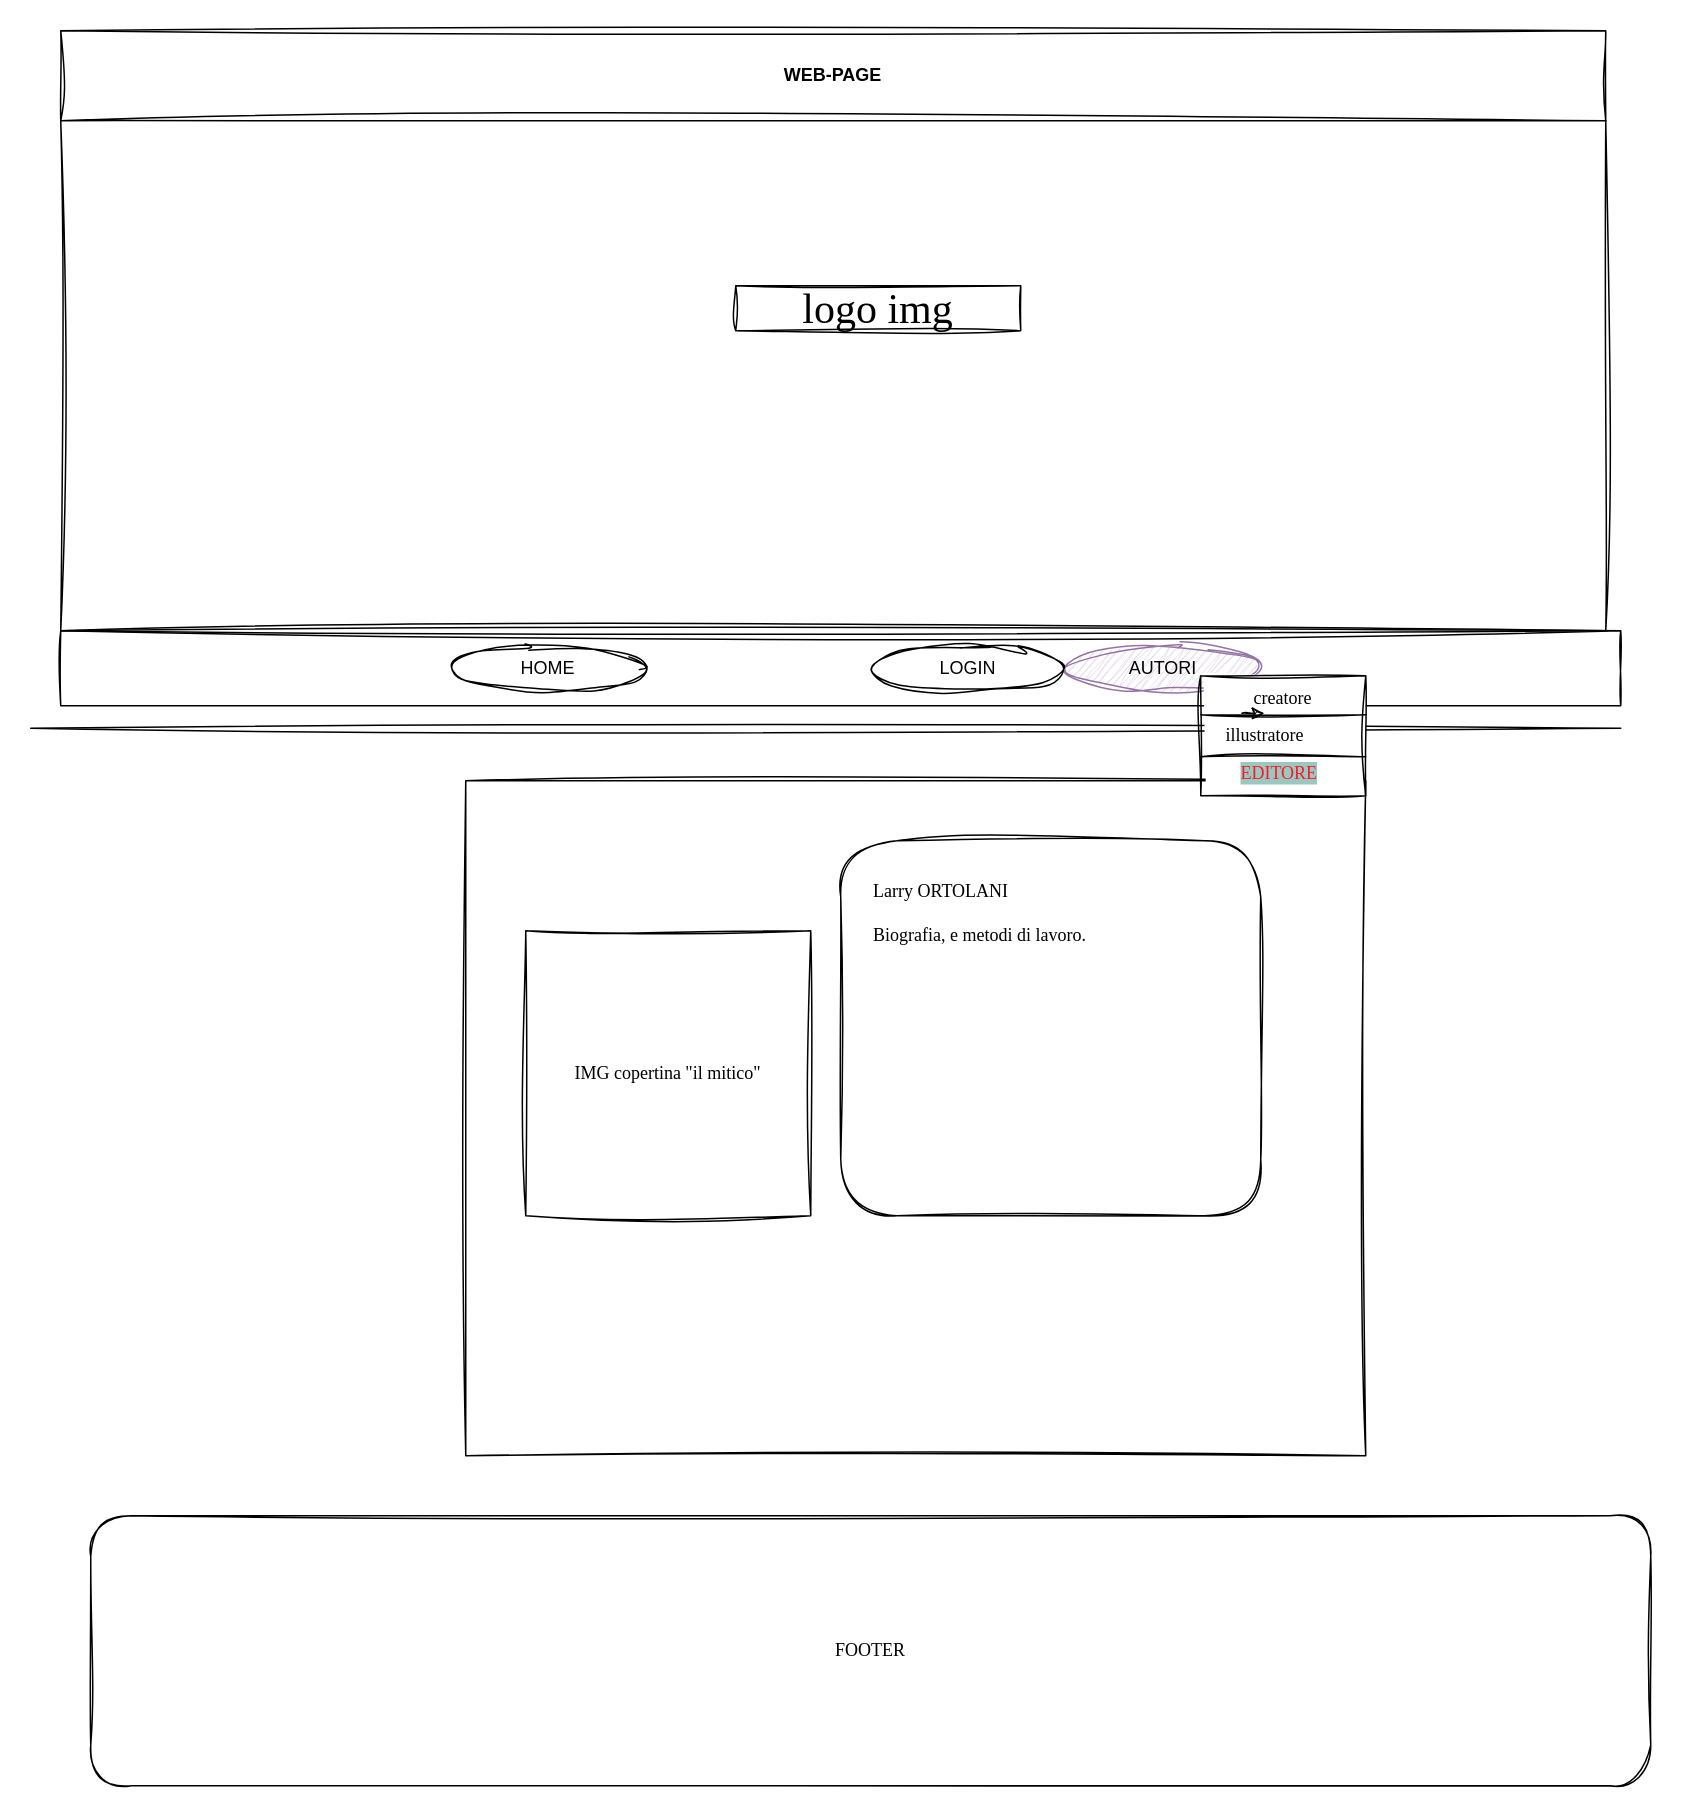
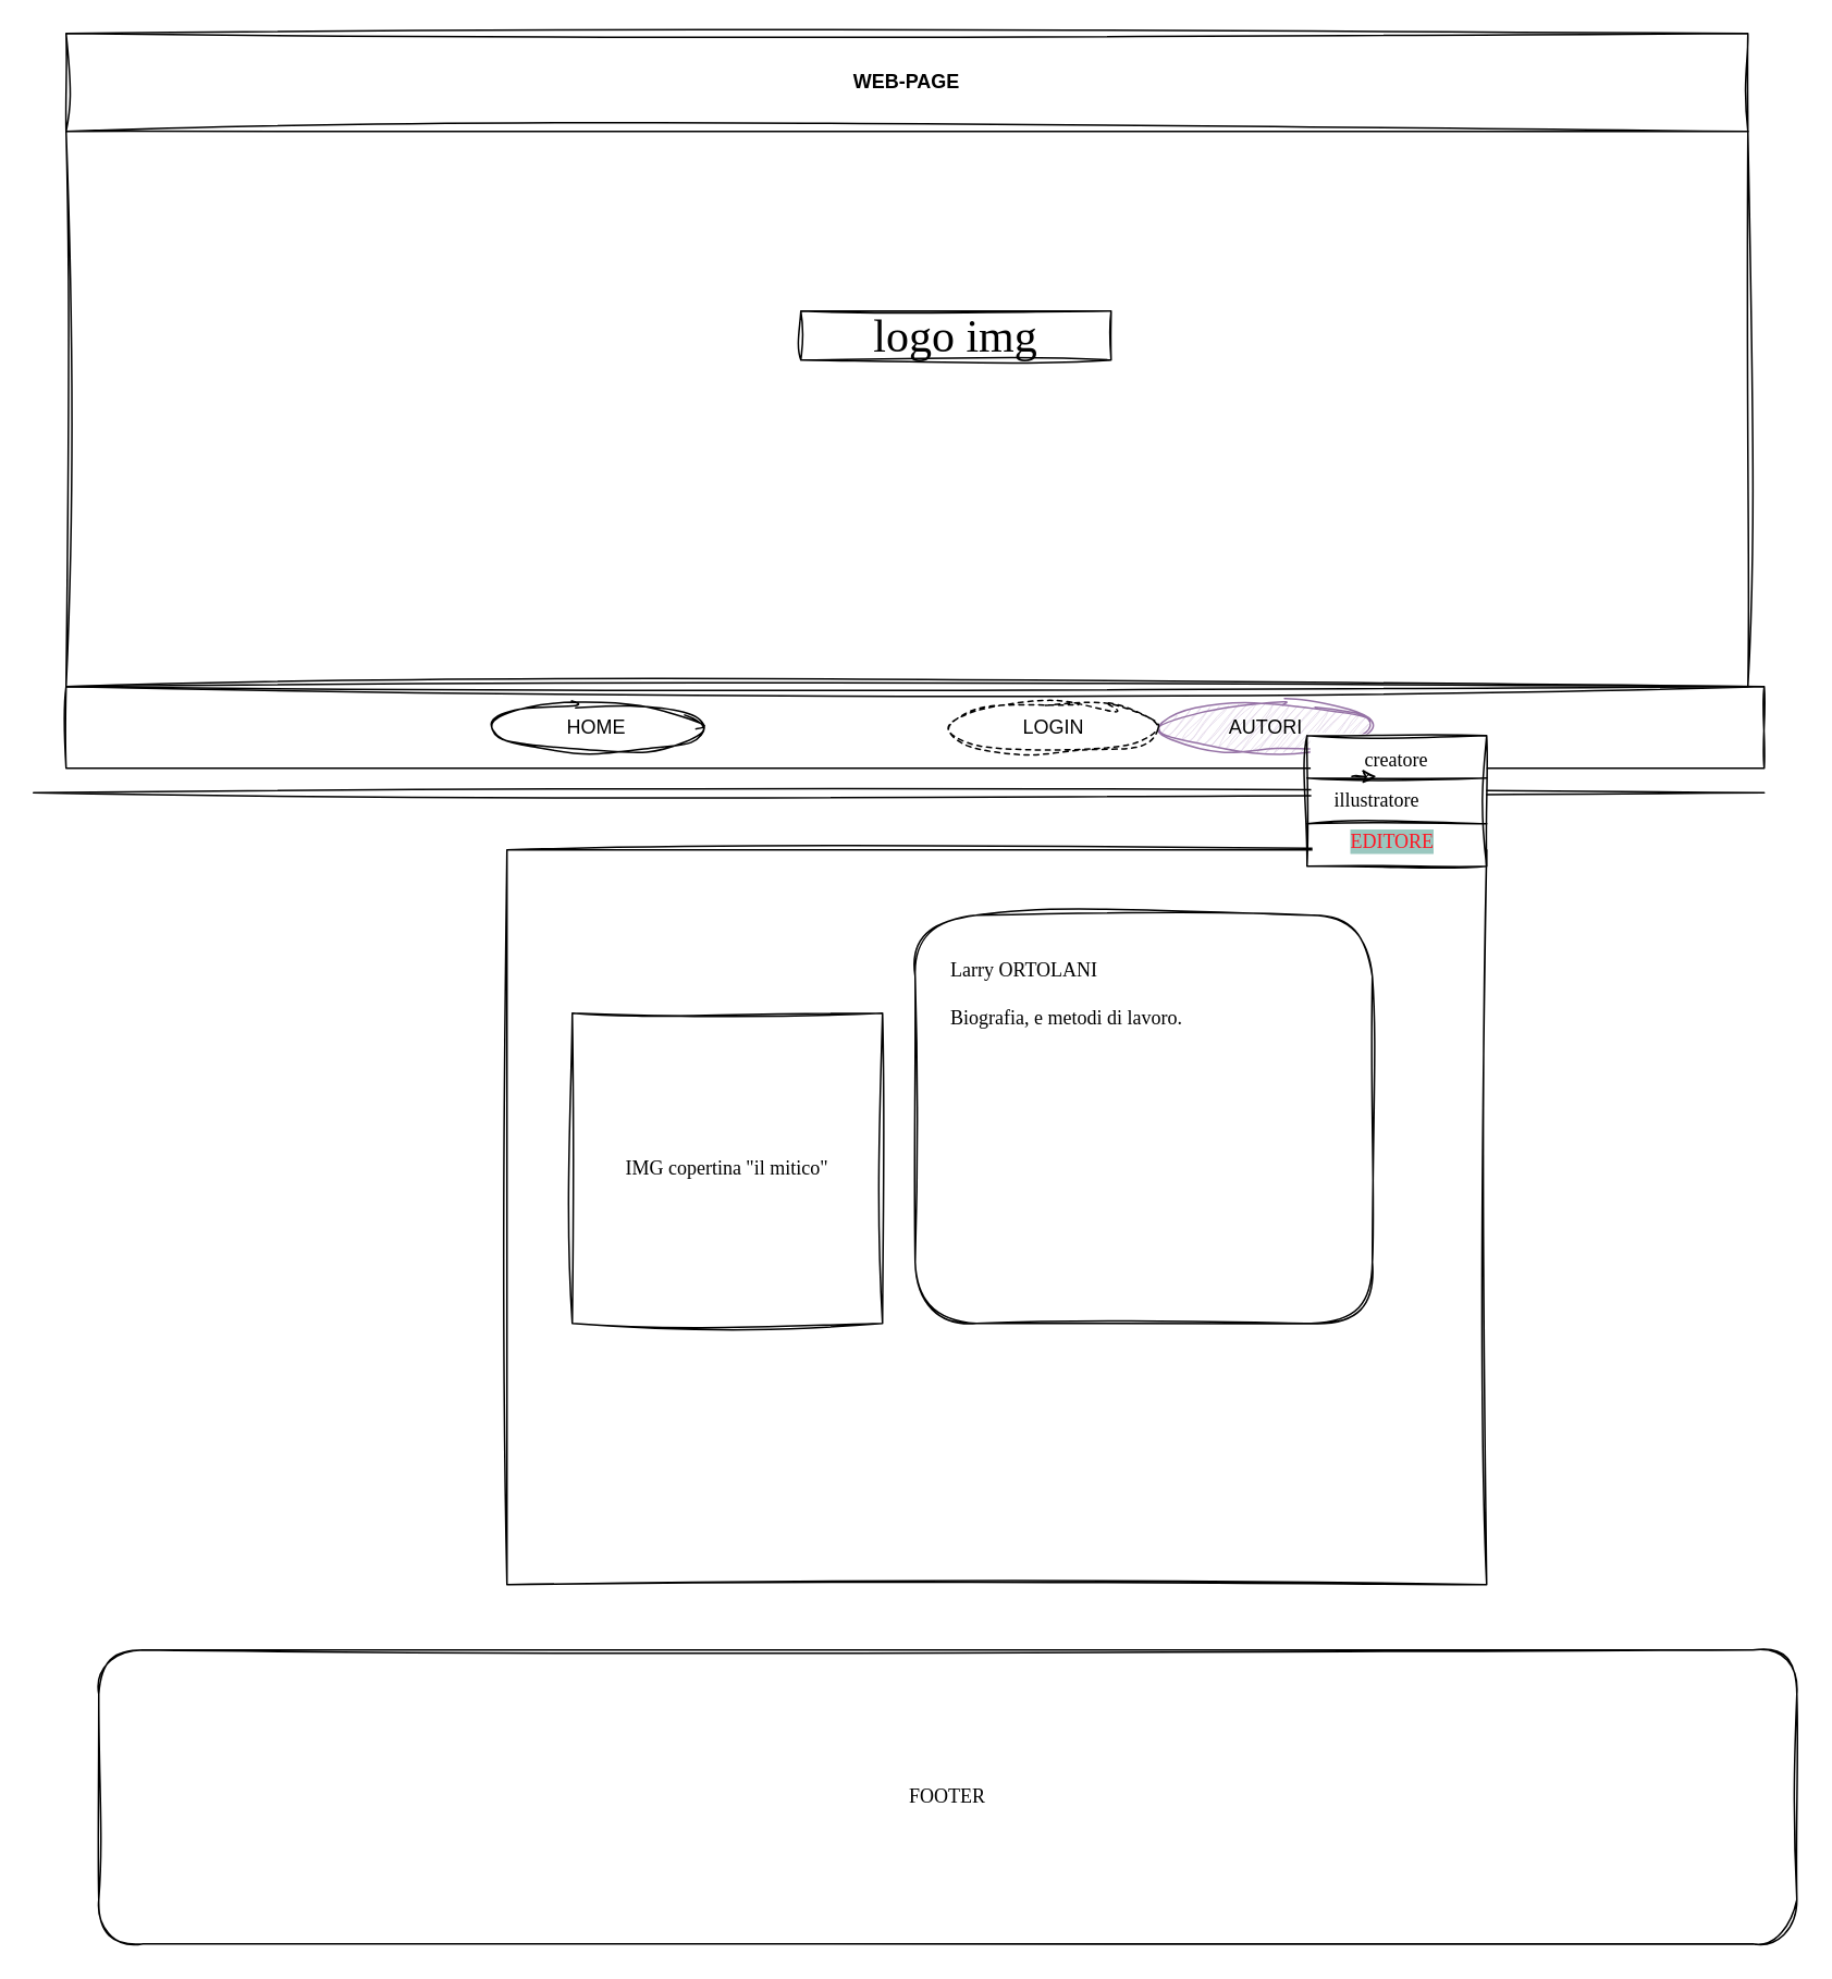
- <mxCell id="8" value="LOGIN" style="ellipse;whiteSpace=wrap;html=1;sketch=1;curveFitting=1;jiggle=2;" vertex="1" parent="1"><mxGeometry x="580" y="430" width="130" height="30" as="geometry" /></mxCell>
+ <mxCell id="8" value="LOGIN" style="ellipse;whiteSpace=wrap;html=1;sketch=1;curveFitting=1;jiggle=2;dashed=1;" vertex="1" parent="1"><mxGeometry x="580" y="430" width="130" height="30" as="geometry" /></mxCell>
